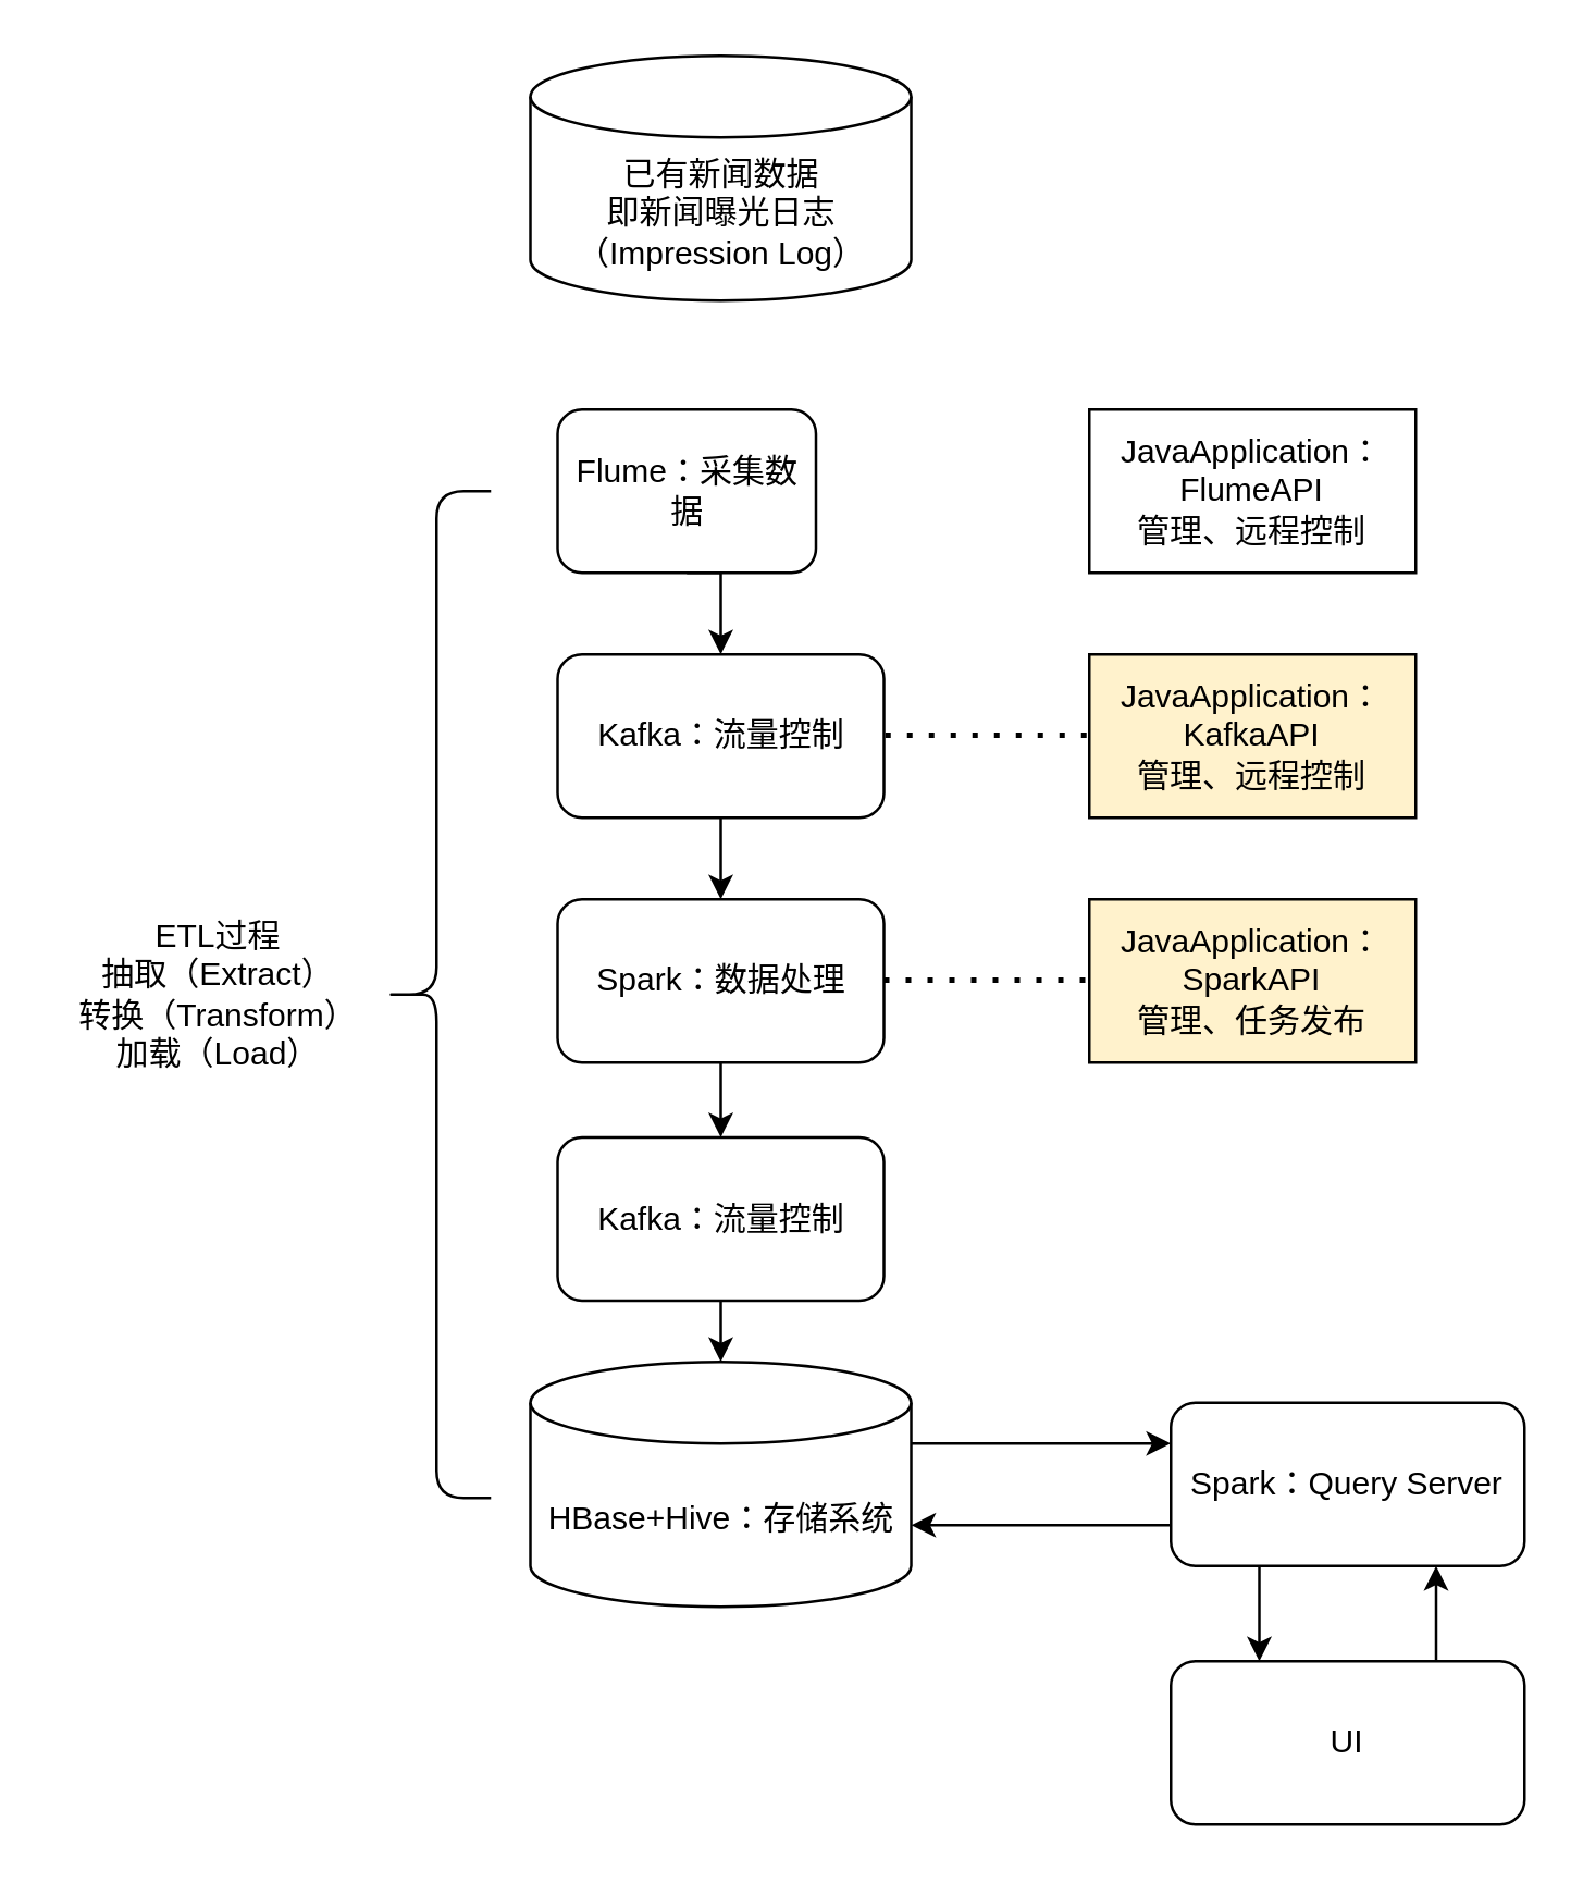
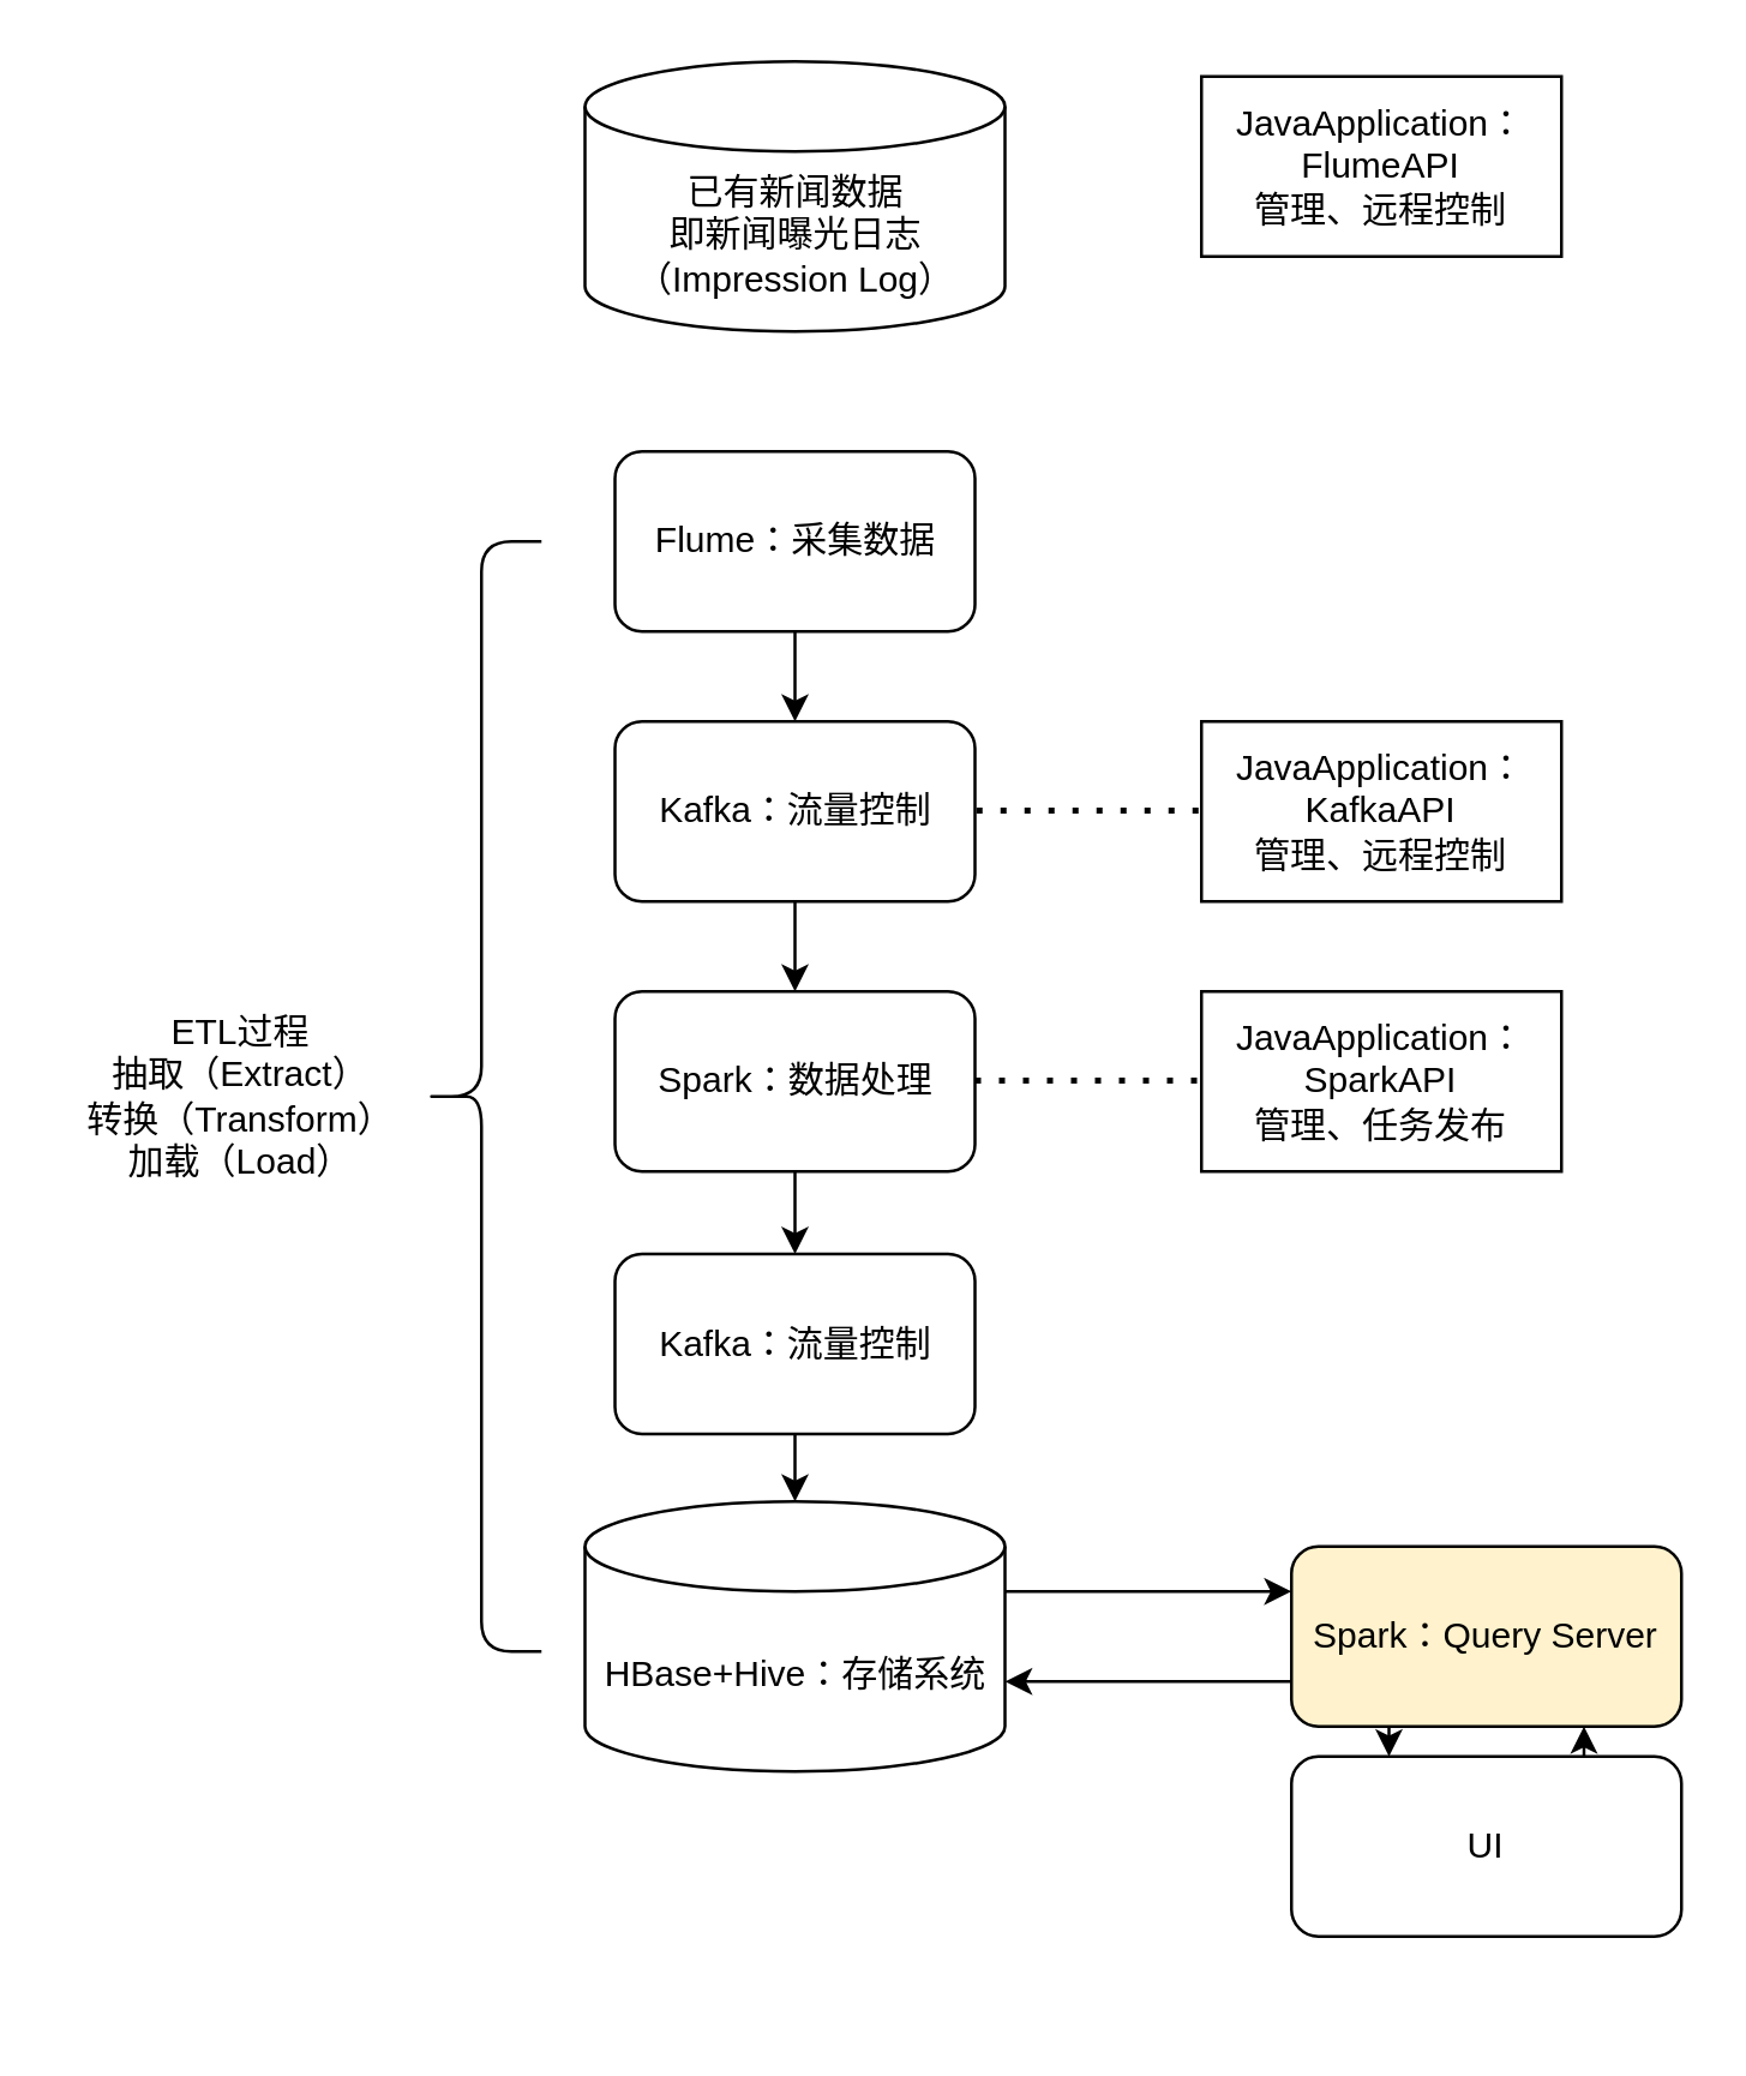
- <mxCell id="3" value="Flume：采集数据" style="rounded=1;whiteSpace=wrap;html=1;" parent="1" vertex="1"><mxGeometry x="204.5" y="150" width="95" height="60" as="geometry" /></mxCell>
+ <mxCell id="3" value="Flume：采集数据" style="rounded=1;whiteSpace=wrap;html=1;" parent="1" vertex="1"><mxGeometry x="204.5" y="150" width="120" height="60" as="geometry" /></mxCell>
- <mxCell id="21" value="JavaApplication：&lt;br&gt;FlumeAPI&lt;br&gt;管理、远程控制" style="rounded=0;whiteSpace=wrap;html=1;" vertex="1" parent="1"><mxGeometry x="400" y="150" width="120" height="60" as="geometry" /></mxCell>
+ <mxCell id="21" value="JavaApplication：&lt;br&gt;FlumeAPI&lt;br&gt;管理、远程控制" style="rounded=0;whiteSpace=wrap;html=1;" vertex="1" parent="1"><mxGeometry x="400" y="25" width="120" height="60" as="geometry" /></mxCell>
- <mxCell id="22" value="JavaApplication：&lt;br&gt;KafkaAPI&lt;br&gt;管理、远程控制" style="rounded=0;whiteSpace=wrap;html=1;fillColor=#fff2cc;" vertex="1" parent="1"><mxGeometry x="400" y="240" width="120" height="60" as="geometry" /></mxCell>
+ <mxCell id="22" value="JavaApplication：&lt;br&gt;KafkaAPI&lt;br&gt;管理、远程控制" style="rounded=0;whiteSpace=wrap;html=1;" vertex="1" parent="1"><mxGeometry x="400" y="240" width="120" height="60" as="geometry" /></mxCell>
- <mxCell id="23" value="JavaApplication：&lt;br&gt;SparkAPI&lt;br&gt;管理、任务发布" style="rounded=0;whiteSpace=wrap;html=1;fillColor=#fff2cc;" vertex="1" parent="1"><mxGeometry x="400" y="330" width="120" height="60" as="geometry" /></mxCell>
+ <mxCell id="23" value="JavaApplication：&lt;br&gt;SparkAPI&lt;br&gt;管理、任务发布" style="rounded=0;whiteSpace=wrap;html=1;" vertex="1" parent="1"><mxGeometry x="400" y="330" width="120" height="60" as="geometry" /></mxCell>
- <mxCell id="10" value="Spark：Query Server" style="rounded=1;whiteSpace=wrap;html=1;" parent="1" vertex="1"><mxGeometry x="430" y="515" width="130" height="60" as="geometry" /></mxCell>
+ <mxCell id="10" value="Spark：Query Server" style="rounded=1;whiteSpace=wrap;html=1;fillColor=#fff2cc;" parent="1" vertex="1"><mxGeometry x="430" y="515" width="130" height="60" as="geometry" /></mxCell>
- <mxCell id="13" value="UI" style="rounded=1;whiteSpace=wrap;html=1;" parent="1" vertex="1"><mxGeometry x="430" y="610" width="130" height="60" as="geometry" /></mxCell>
+ <mxCell id="13" value="UI" style="rounded=1;whiteSpace=wrap;html=1;" parent="1" vertex="1"><mxGeometry x="430" y="585" width="130" height="60" as="geometry" /></mxCell>
